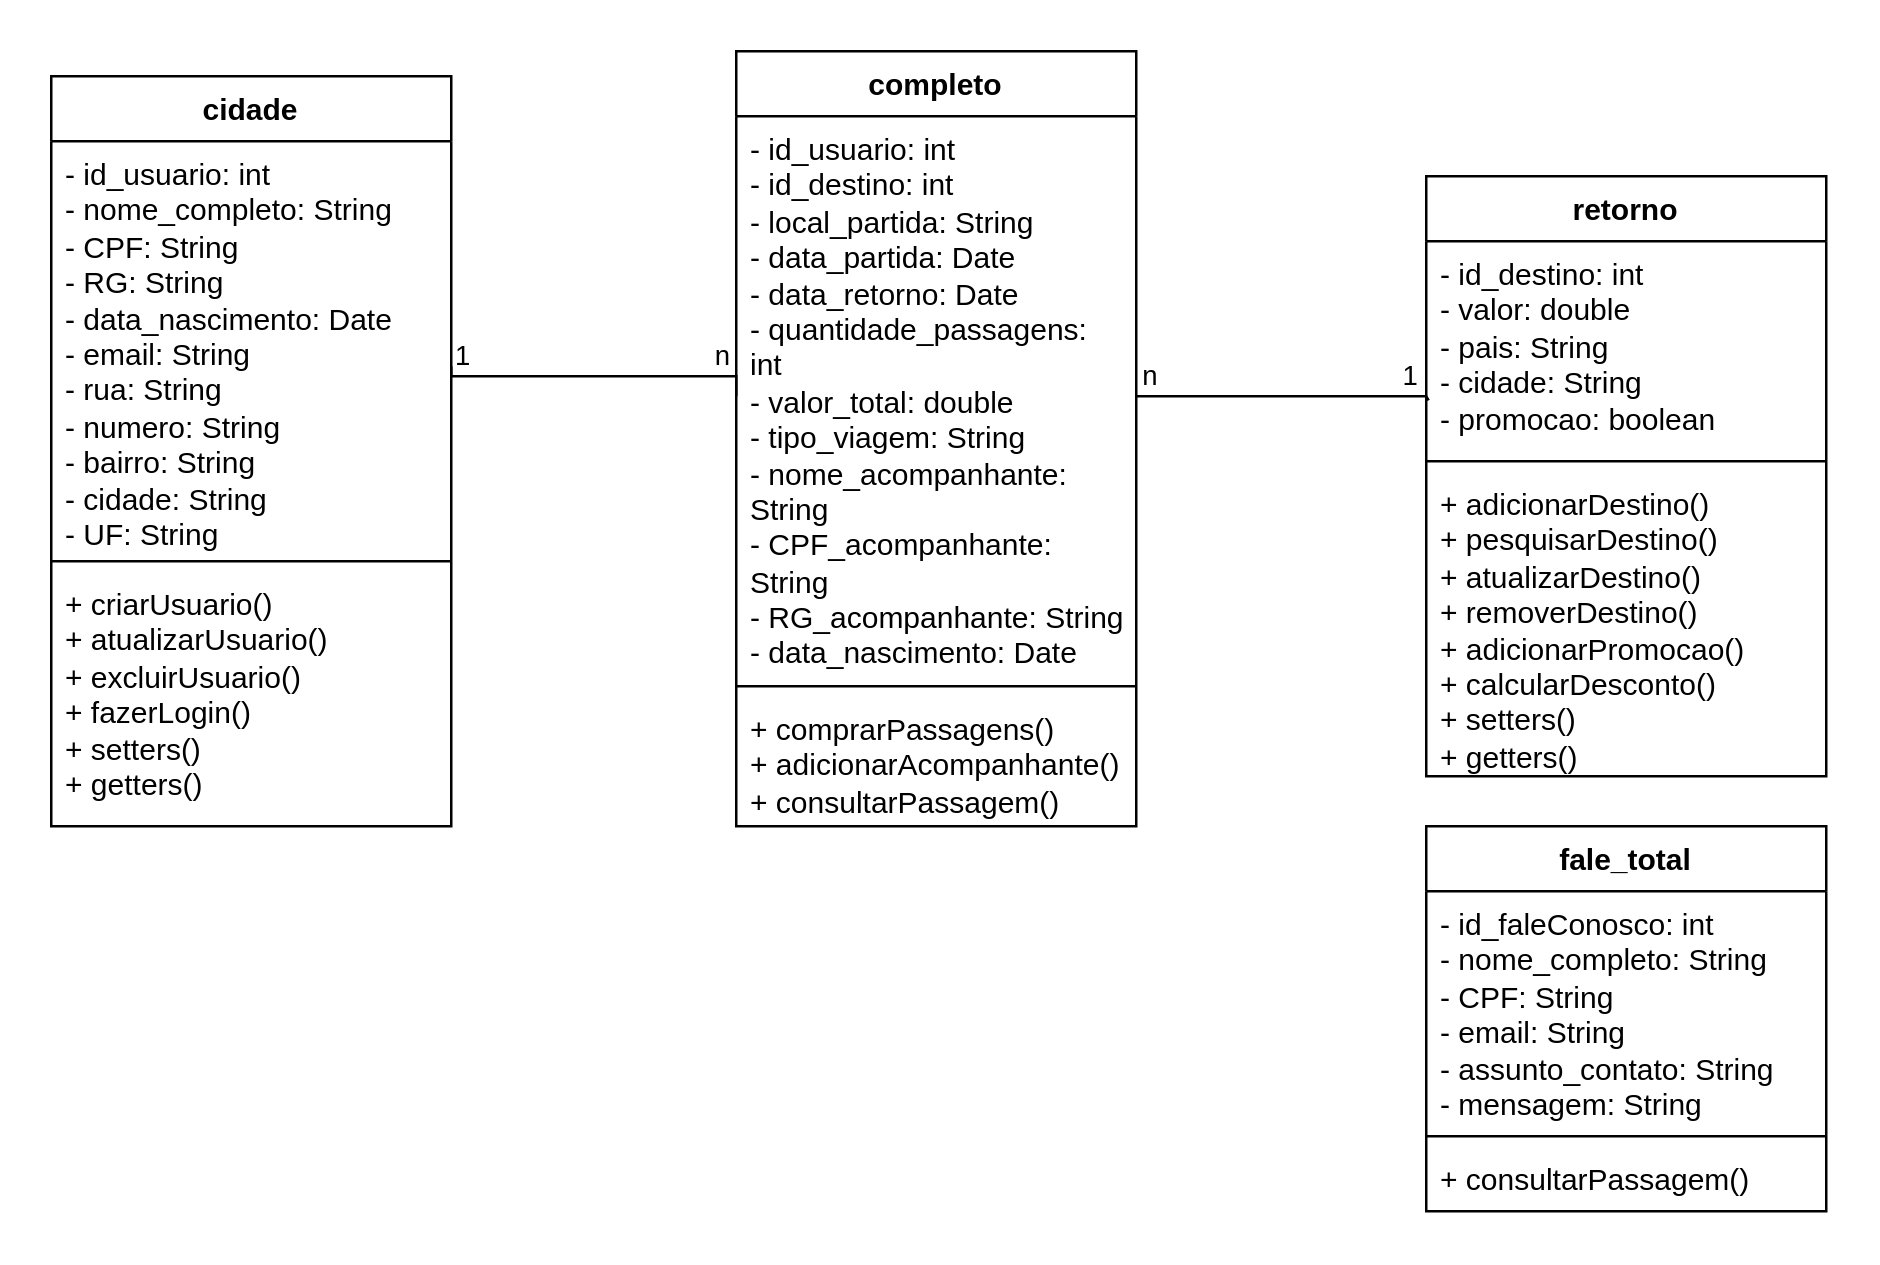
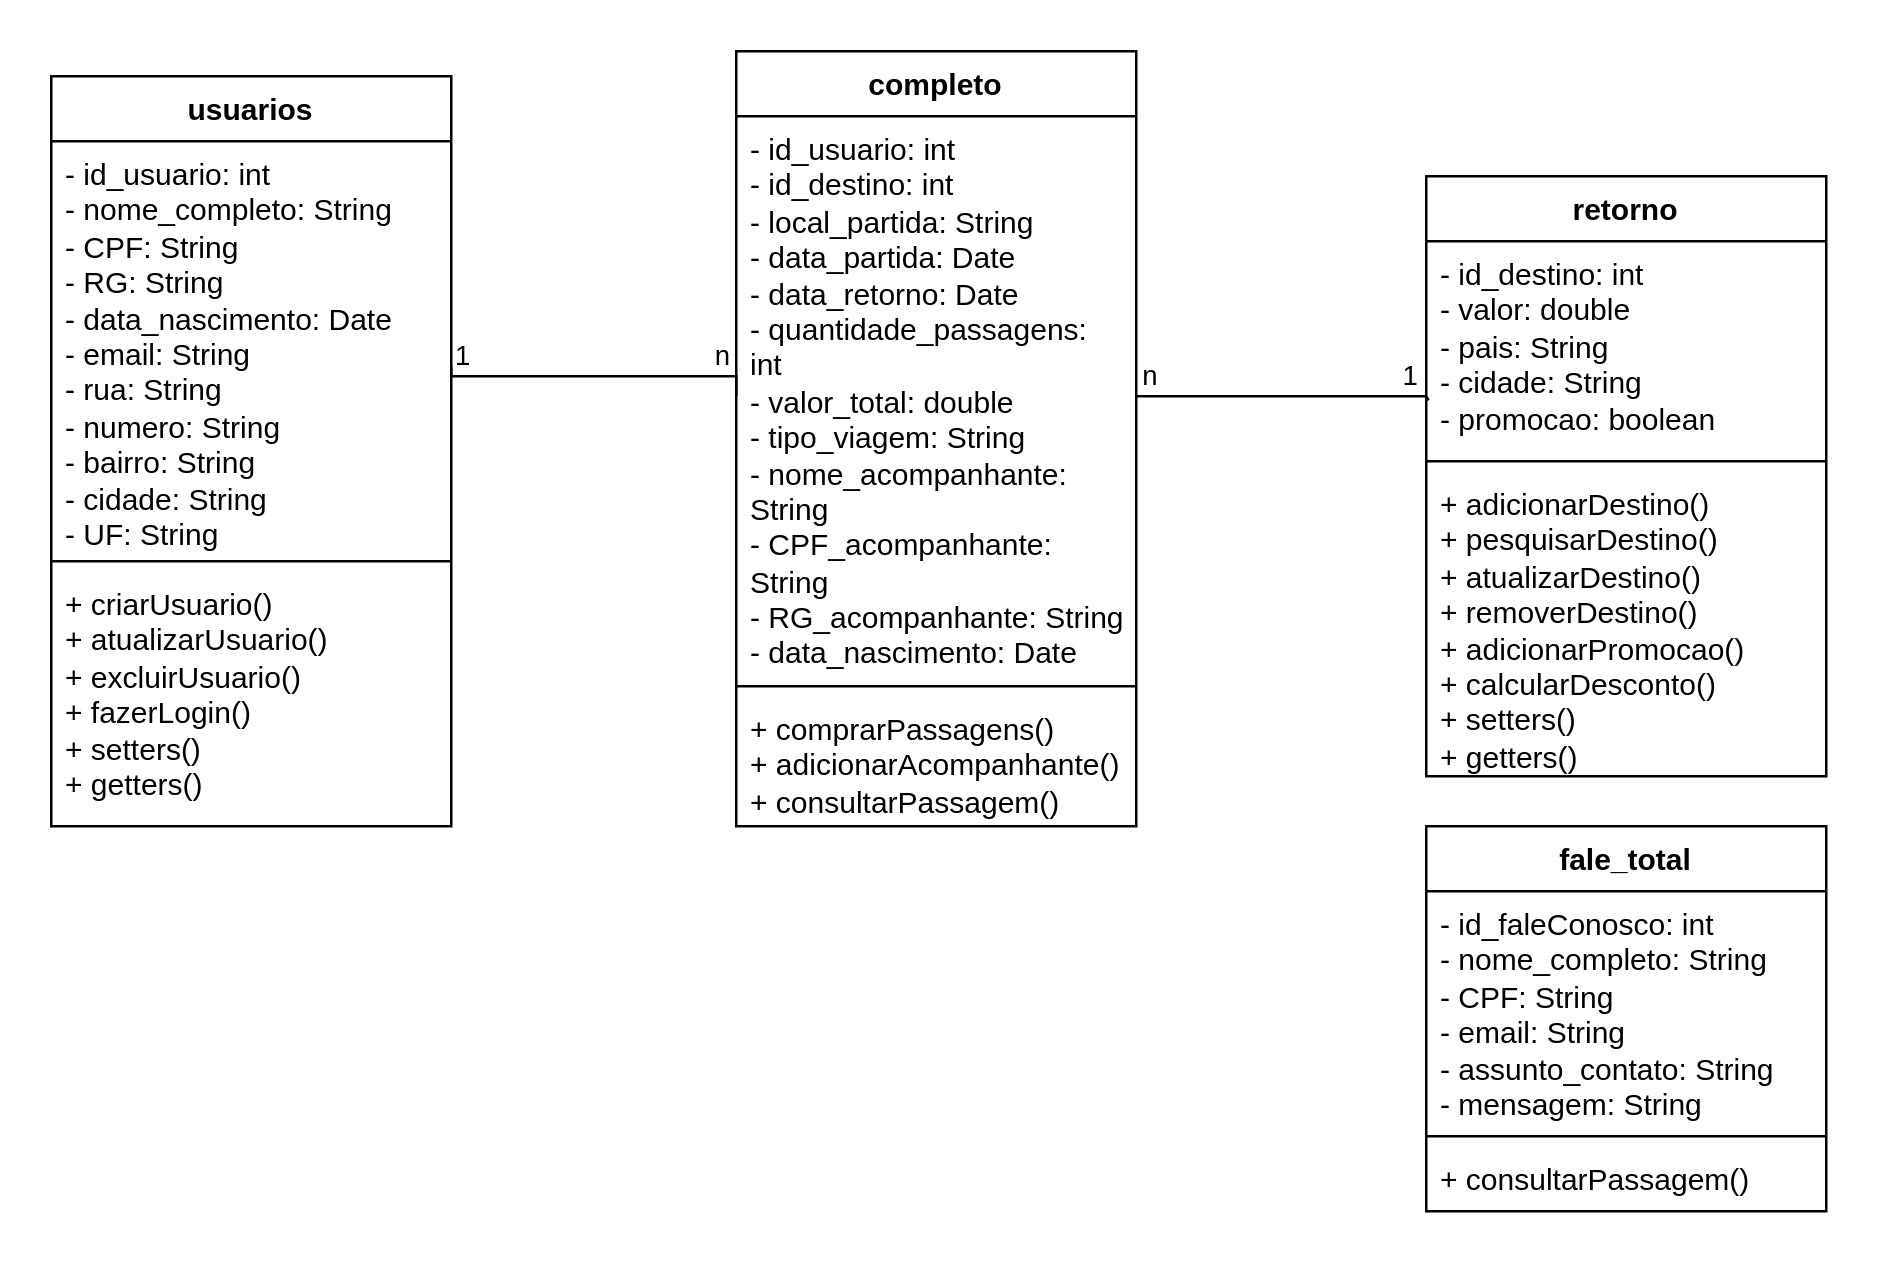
- <mxCell id="2" value="cidade" style="swimlane;fontStyle=1;align=center;verticalAlign=top;childLayout=stackLayout;horizontal=1;startSize=26;horizontalStack=0;resizeParent=1;resizeParentMax=0;resizeLast=0;collapsible=1;marginBottom=0;whiteSpace=wrap;html=1;" parent="1" vertex="1"><mxGeometry x="20" y="30" width="160" height="300" as="geometry" /></mxCell>
+ <mxCell id="2" value="usuarios" style="swimlane;fontStyle=1;align=center;verticalAlign=top;childLayout=stackLayout;horizontal=1;startSize=26;horizontalStack=0;resizeParent=1;resizeParentMax=0;resizeLast=0;collapsible=1;marginBottom=0;whiteSpace=wrap;html=1;" parent="1" vertex="1"><mxGeometry x="20" y="30" width="160" height="300" as="geometry" /></mxCell>
